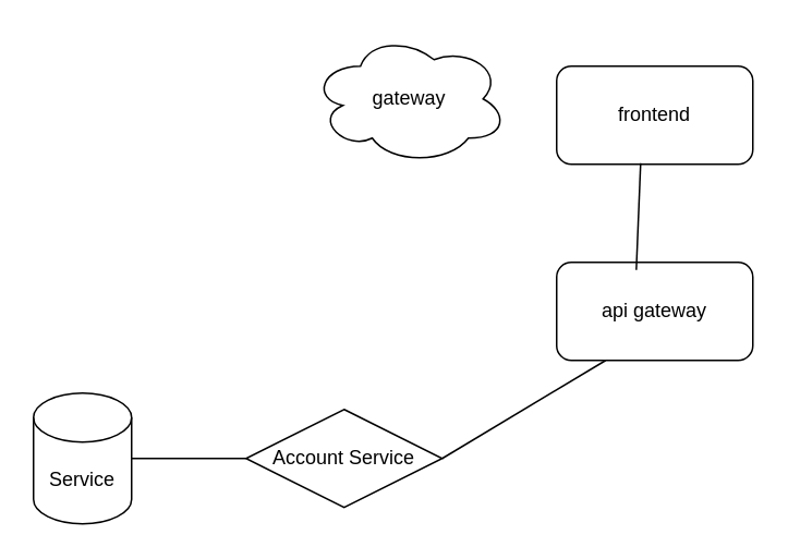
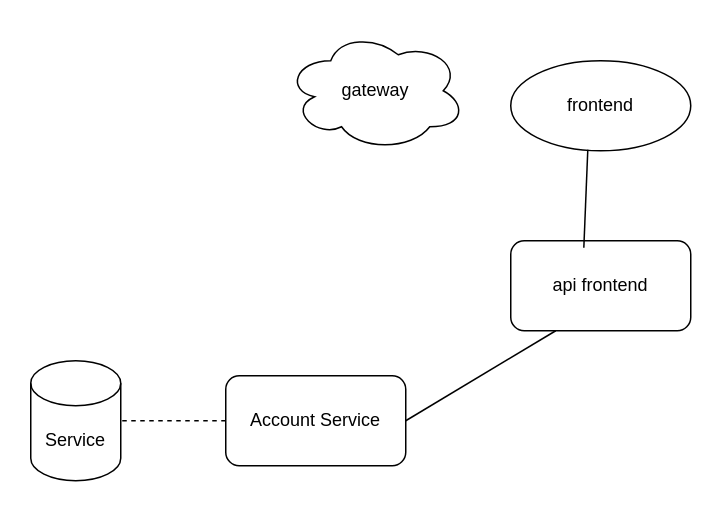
- <mxCell id="4" value="frontend" style="rounded=1;whiteSpace=wrap;html=1;" vertex="1" parent="1"><mxGeometry x="340" y="40" width="120" height="60" as="geometry" /></mxCell>
+ <mxCell id="4" value="frontend" style="ellipse;whiteSpace=wrap;html=1;" vertex="1" parent="1"><mxGeometry x="340" y="40" width="120" height="60" as="geometry" /></mxCell>
- <mxCell id="2" value="api gateway" style="rounded=1;whiteSpace=wrap;html=1;" vertex="1" parent="1"><mxGeometry x="340" y="160" width="120" height="60" as="geometry" /></mxCell>
+ <mxCell id="2" value="api frontend" style="rounded=1;whiteSpace=wrap;html=1;" vertex="1" parent="1"><mxGeometry x="340" y="160" width="120" height="60" as="geometry" /></mxCell>
- <mxCell id="9" value="" style="endArrow=none;html=1;rounded=0;entryX=1;entryY=0.5;entryDx=0;entryDy=0;entryPerimeter=0;exitX=0;exitY=0.5;exitDx=0;exitDy=0;" edge="1" parent="1" source="6" target="7"><mxGeometry width="50" height="50" relative="1" as="geometry"><mxPoint x="360" y="260" as="sourcePoint" /><mxPoint x="410" y="210" as="targetPoint" /></mxGeometry></mxCell>
+ <mxCell id="9" value="" style="endArrow=none;html=1;rounded=0;entryX=1;entryY=0.5;entryDx=0;entryDy=0;entryPerimeter=0;exitX=0;exitY=0.5;exitDx=0;exitDy=0;dashed=1;" edge="1" parent="1" source="6" target="7"><mxGeometry width="50" height="50" relative="1" as="geometry"><mxPoint x="360" y="260" as="sourcePoint" /><mxPoint x="410" y="210" as="targetPoint" /></mxGeometry></mxCell>
- <mxCell id="6" value="Account Service" style="rhombus;whiteSpace=wrap;html=1;" vertex="1" parent="1"><mxGeometry x="150" y="250" width="120" height="60" as="geometry" /></mxCell>
+ <mxCell id="6" value="Account Service" style="rounded=1;whiteSpace=wrap;html=1;" vertex="1" parent="1"><mxGeometry x="150" y="250" width="120" height="60" as="geometry" /></mxCell>
